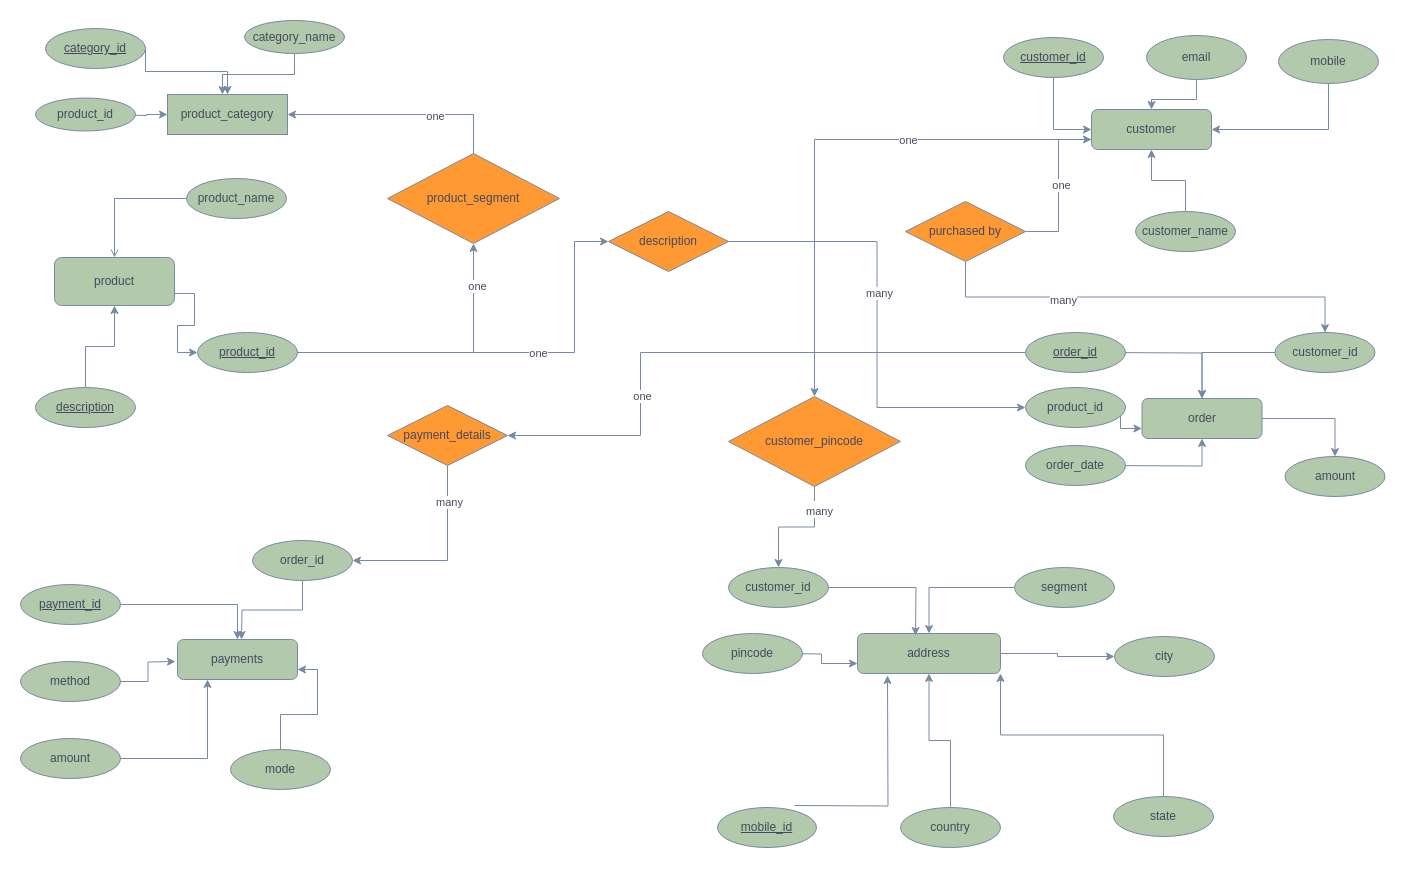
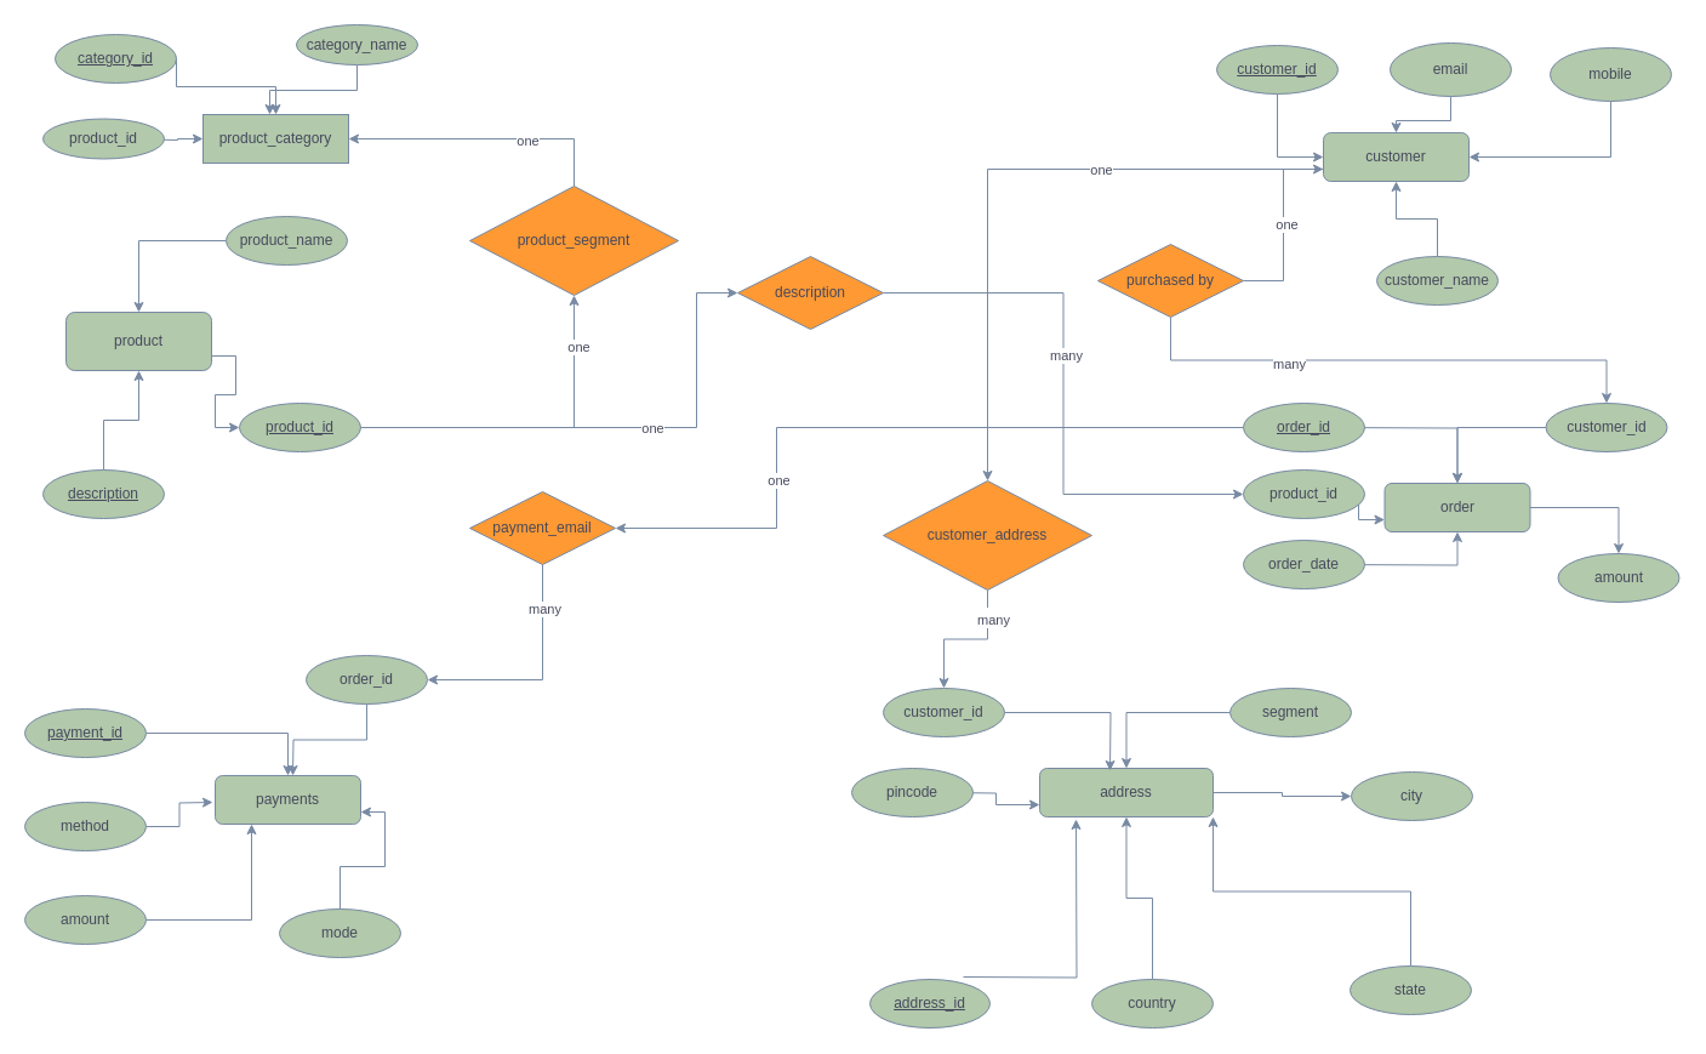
- <mxCell id="21" style="edgeStyle=orthogonalEdgeStyle;rounded=0;orthogonalLoop=1;jettySize=auto;html=1;exitX=0;exitY=0.5;exitDx=0;exitDy=0;entryX=0.5;entryY=0;entryDx=0;entryDy=0;strokeColor=#788AA3;fontColor=#46495D;elbow=vertical;fillColor=#B2C9AB;endArrow=open;" edge="1" parent="1" source="22" target="6"><mxGeometry relative="1" as="geometry" /></mxCell>
+ <mxCell id="21" style="edgeStyle=orthogonalEdgeStyle;rounded=0;orthogonalLoop=1;jettySize=auto;html=1;exitX=0;exitY=0.5;exitDx=0;exitDy=0;entryX=0.5;entryY=0;entryDx=0;entryDy=0;strokeColor=#788AA3;fontColor=#46495D;elbow=vertical;fillColor=#B2C9AB;" edge="1" parent="1" source="22" target="6"><mxGeometry relative="1" as="geometry" /></mxCell>
- <mxCell id="87" value="payment_details" style="shape=rhombus;perimeter=rhombusPerimeter;whiteSpace=wrap;html=1;align=center;strokeColor=#788AA3;fontColor=#46495D;fillColor=#FF9933;" vertex="1" parent="1"><mxGeometry x="387" y="405" width="120" height="60" as="geometry" /></mxCell>
+ <mxCell id="87" value="payment_email" style="shape=rhombus;perimeter=rhombusPerimeter;whiteSpace=wrap;html=1;align=center;strokeColor=#788AA3;fontColor=#46495D;fillColor=#FF9933;" vertex="1" parent="1"><mxGeometry x="387" y="405" width="120" height="60" as="geometry" /></mxCell>
- <mxCell id="78" value="customer_pincode" style="shape=rhombus;perimeter=rhombusPerimeter;whiteSpace=wrap;html=1;align=center;strokeColor=#788AA3;fontColor=#46495D;fillColor=#FF9933;" vertex="1" parent="1"><mxGeometry x="728" y="396" width="172" height="90" as="geometry" /></mxCell>
+ <mxCell id="78" value="customer_address" style="shape=rhombus;perimeter=rhombusPerimeter;whiteSpace=wrap;html=1;align=center;strokeColor=#788AA3;fontColor=#46495D;fillColor=#FF9933;" vertex="1" parent="1"><mxGeometry x="728" y="396" width="172" height="90" as="geometry" /></mxCell>
- <mxCell id="51" value="&lt;u&gt;mobile_id&lt;/u&gt;" style="ellipse;whiteSpace=wrap;html=1;align=center;rounded=1;labelBackgroundColor=none;fillColor=#B2C9AB;strokeColor=#788AA3;fontColor=#46495D;" vertex="1" parent="1"><mxGeometry x="717" y="807" width="99" height="40" as="geometry" /></mxCell>
+ <mxCell id="51" value="&lt;u&gt;address_id&lt;/u&gt;" style="ellipse;whiteSpace=wrap;html=1;align=center;rounded=1;labelBackgroundColor=none;fillColor=#B2C9AB;strokeColor=#788AA3;fontColor=#46495D;" vertex="1" parent="1"><mxGeometry x="717" y="807" width="99" height="40" as="geometry" /></mxCell>
